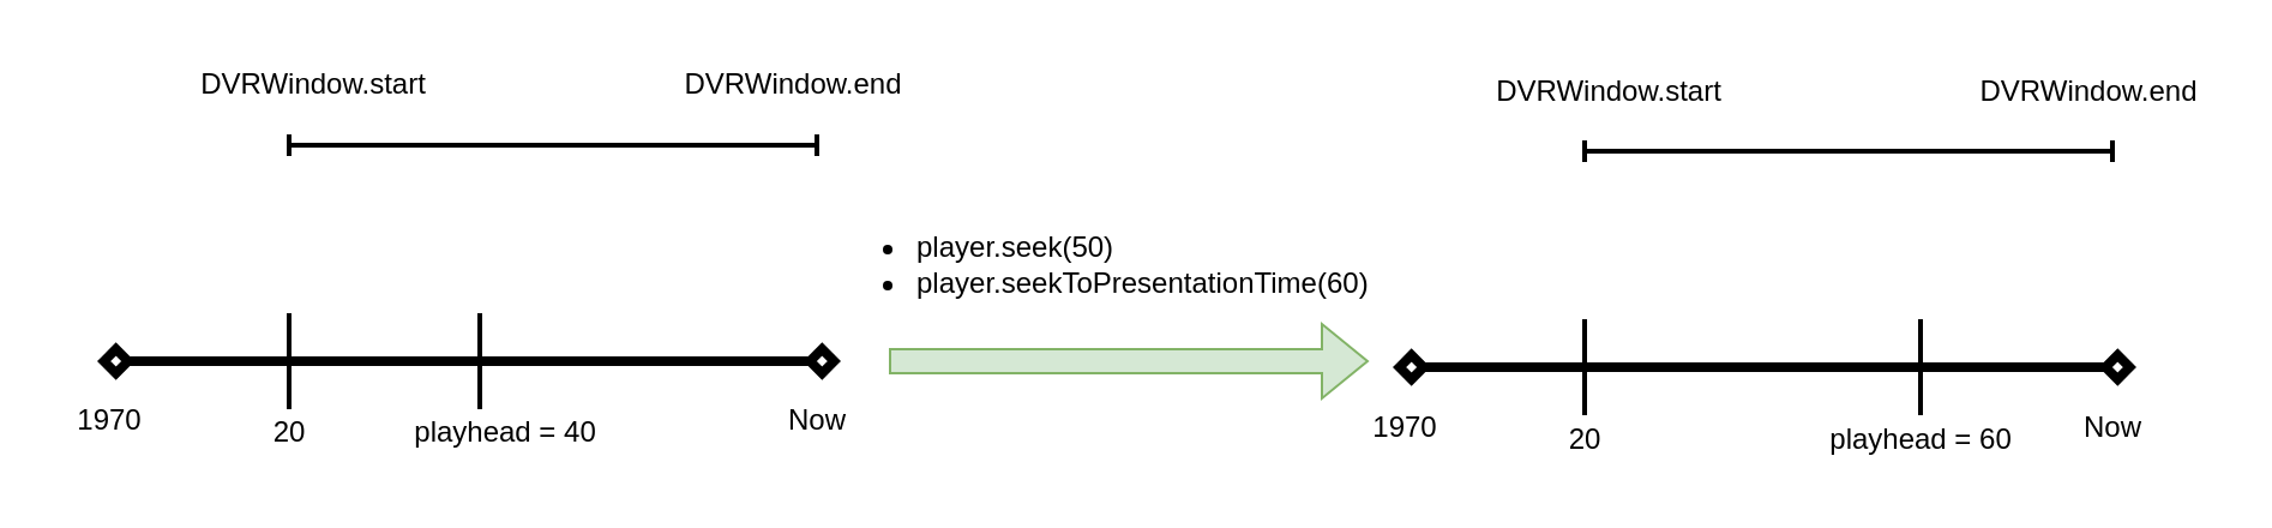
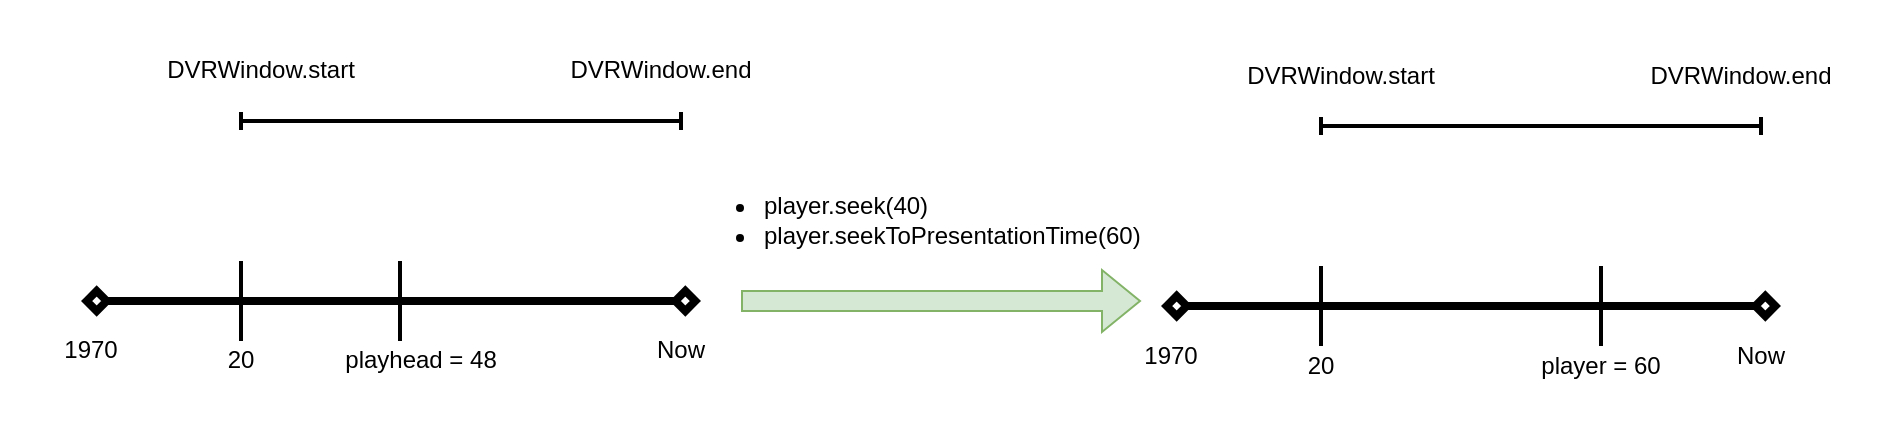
- <mxCell id="2" value="&lt;ul style=&quot;&quot;&gt;&lt;li&gt;player.seek(50)&lt;/li&gt;&lt;li&gt;player.seekToPresentationTime(60)&lt;/li&gt;&lt;/ul&gt;" style="text;html=1;align=left;verticalAlign=middle;resizable=0;points=[];autosize=1;strokeColor=none;fillColor=none;" parent="1" vertex="1"><mxGeometry x="340" y="75" width="250" height="70" as="geometry" /></mxCell>
+ <mxCell id="2" value="&lt;ul style=&quot;&quot;&gt;&lt;li&gt;player.seek(40)&lt;/li&gt;&lt;li&gt;player.seekToPresentationTime(60)&lt;/li&gt;&lt;/ul&gt;" style="text;html=1;align=left;verticalAlign=middle;resizable=0;points=[];autosize=1;strokeColor=none;fillColor=none;" parent="1" vertex="1"><mxGeometry x="340" y="75" width="250" height="70" as="geometry" /></mxCell>
- <mxCell id="6" value="playhead = 40" style="text;html=1;align=center;verticalAlign=middle;resizable=0;points=[];autosize=1;strokeColor=none;fillColor=none;" parent="1" vertex="1"><mxGeometry x="160" y="165" width="100" height="30" as="geometry" /></mxCell>
+ <mxCell id="6" value="playhead = 48" style="text;html=1;align=center;verticalAlign=middle;resizable=0;points=[];autosize=1;strokeColor=none;fillColor=none;" parent="1" vertex="1"><mxGeometry x="160" y="165" width="100" height="30" as="geometry" /></mxCell>
- <mxCell id="16" value="playhead = 60" style="text;html=1;align=center;verticalAlign=middle;resizable=0;points=[];autosize=1;strokeColor=none;fillColor=none;" vertex="1" parent="1"><mxGeometry x="750" y="167.5" width="100" height="30" as="geometry" /></mxCell>
+ <mxCell id="16" value="player = 60" style="text;html=1;align=center;verticalAlign=middle;resizable=0;points=[];autosize=1;strokeColor=none;fillColor=none;" vertex="1" parent="1"><mxGeometry x="750" y="167.5" width="100" height="30" as="geometry" /></mxCell>
